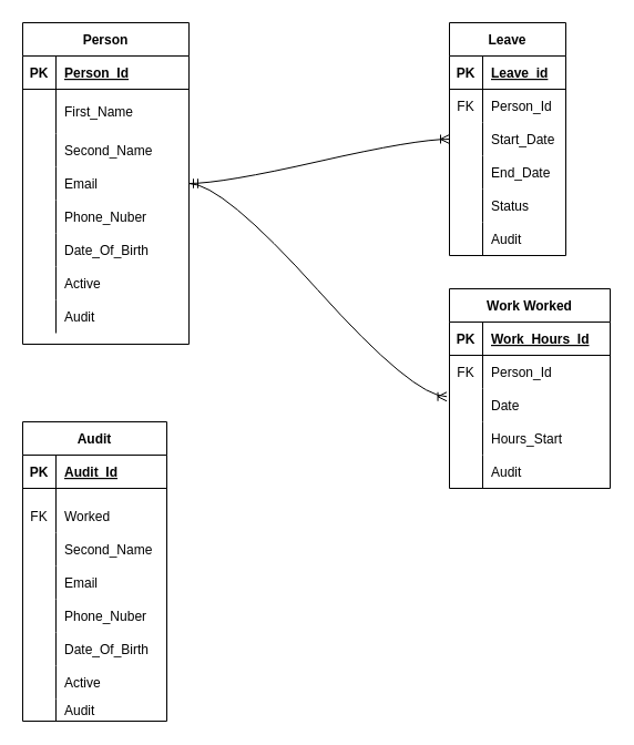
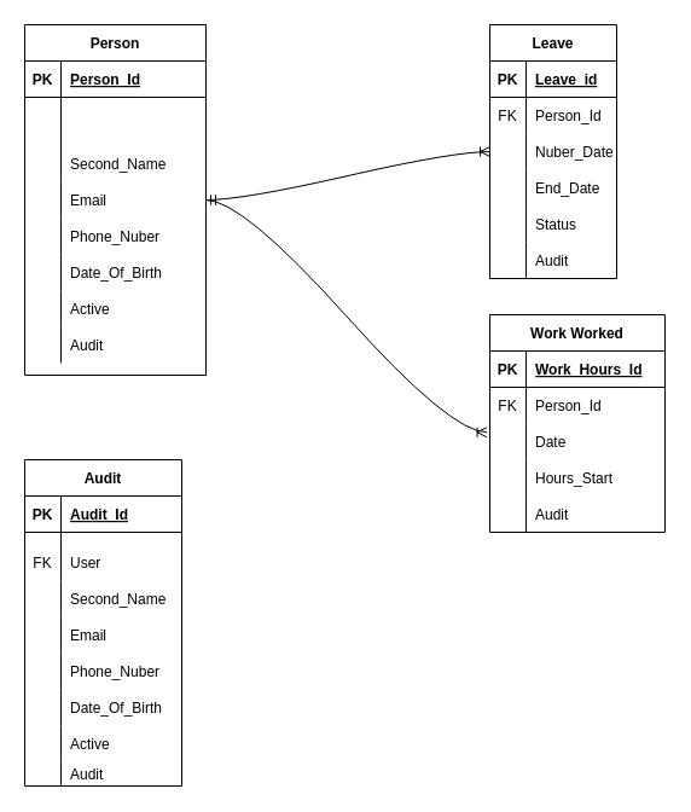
- <mxCell id="8" value="First_Name" style="shape=partialRectangle;overflow=hidden;connectable=0;fillColor=none;top=0;left=0;bottom=0;right=0;align=left;spacingLeft=6;" parent="6" vertex="1"><mxGeometry x="30" width="120" height="40" as="geometry"><mxRectangle width="120" height="40" as="alternateBounds" /></mxGeometry></mxCell>
- <mxCell id="36" value="Start_Date" style="shape=partialRectangle;overflow=hidden;connectable=0;fillColor=none;top=0;left=0;bottom=0;right=0;align=left;spacingLeft=6;" vertex="1" parent="34"><mxGeometry x="30" width="75" height="30" as="geometry"><mxRectangle width="75" height="30" as="alternateBounds" /></mxGeometry></mxCell>
+ <mxCell id="36" value="Nuber_Date" style="shape=partialRectangle;overflow=hidden;connectable=0;fillColor=none;top=0;left=0;bottom=0;right=0;align=left;spacingLeft=6;" vertex="1" parent="34"><mxGeometry x="30" width="75" height="30" as="geometry"><mxRectangle width="75" height="30" as="alternateBounds" /></mxGeometry></mxCell>
- <mxCell id="91" value="Worked" style="shape=partialRectangle;overflow=hidden;connectable=0;fillColor=none;top=0;left=0;bottom=0;right=0;align=left;spacingLeft=6;" vertex="1" parent="89"><mxGeometry x="30" width="230" height="30" as="geometry"><mxRectangle width="230" height="30" as="alternateBounds" /></mxGeometry></mxCell>
+ <mxCell id="91" value="User" style="shape=partialRectangle;overflow=hidden;connectable=0;fillColor=none;top=0;left=0;bottom=0;right=0;align=left;spacingLeft=6;" vertex="1" parent="89"><mxGeometry x="30" width="230" height="30" as="geometry"><mxRectangle width="230" height="30" as="alternateBounds" /></mxGeometry></mxCell>
